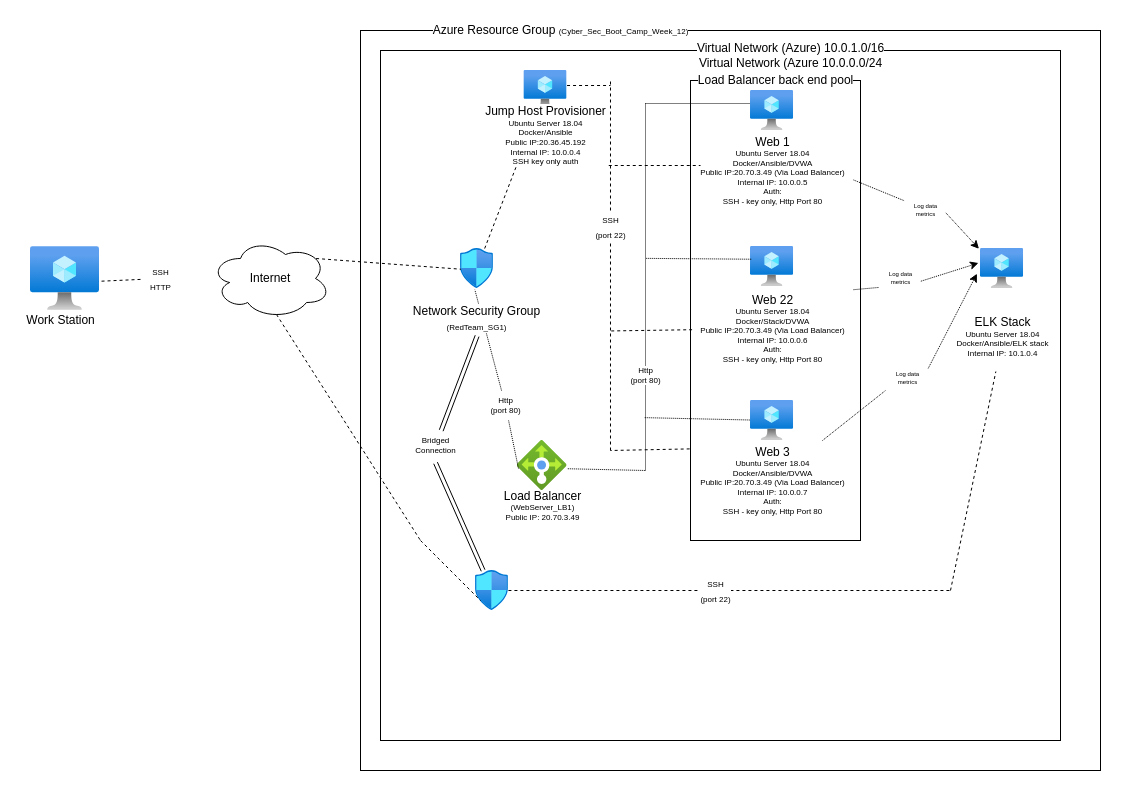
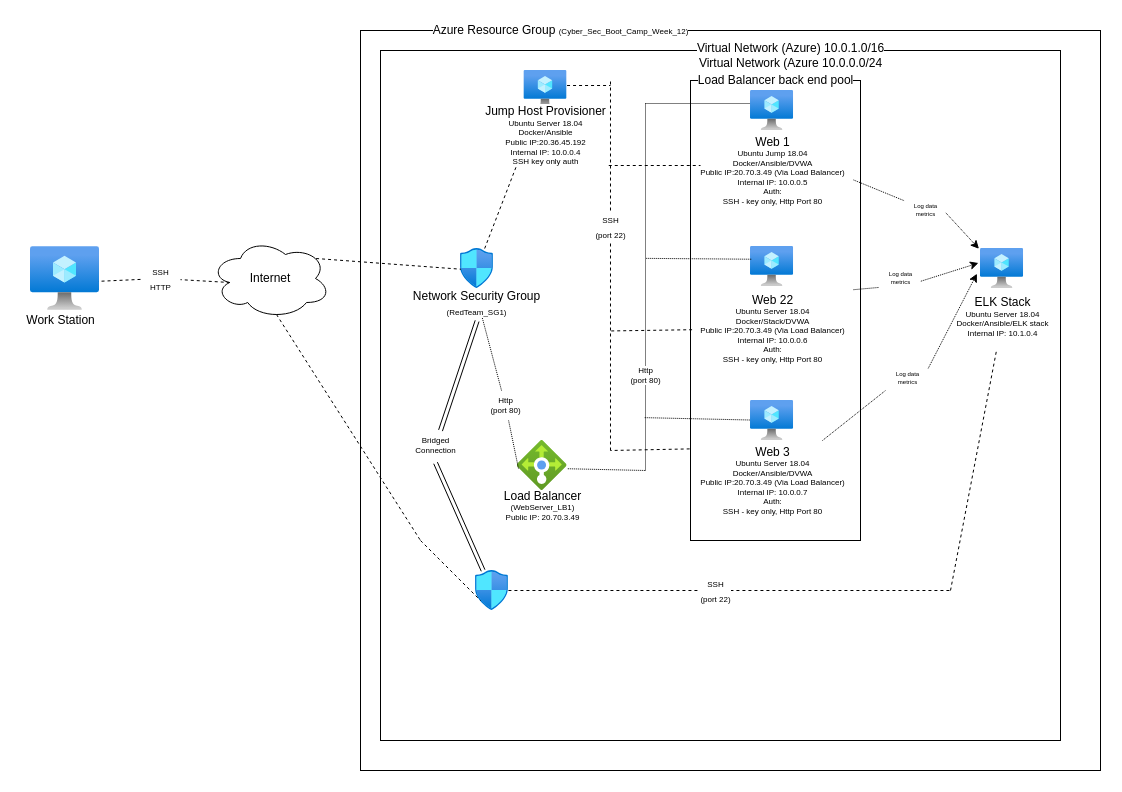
- <mxCell id="29" value="&lt;font&gt;&lt;span style=&quot;font-size: 12px&quot;&gt;Web 1&lt;/span&gt;&lt;br&gt;&lt;font style=&quot;font-size: 8px&quot;&gt;Ubuntu Server 18.04&lt;br&gt;&lt;/font&gt;Docker/Ansible/DVWA&lt;br&gt;Public IP:20.70.3.49 (Via Load Balancer)&lt;br&gt;Internal IP: 10.0.0.5&lt;br&gt;Auth:&lt;br&gt;SSH - key only, Http Port 80&lt;br&gt;&lt;/font&gt;" style="text;html=1;align=center;verticalAlign=middle;resizable=0;points=[];autosize=1;strokeColor=none;fillColor=none;fontSize=8;labelBackgroundColor=default;" parent="1" vertex="1"><mxGeometry x="691.57" y="130" width="160" height="80" as="geometry" /></mxCell>
+ <mxCell id="29" value="&lt;font&gt;&lt;span style=&quot;font-size: 12px&quot;&gt;Web 1&lt;/span&gt;&lt;br&gt;&lt;font style=&quot;font-size: 8px&quot;&gt;Ubuntu Jump 18.04&lt;br&gt;&lt;/font&gt;Docker/Ansible/DVWA&lt;br&gt;Public IP:20.70.3.49 (Via Load Balancer)&lt;br&gt;Internal IP: 10.0.0.5&lt;br&gt;Auth:&lt;br&gt;SSH - key only, Http Port 80&lt;br&gt;&lt;/font&gt;" style="text;html=1;align=center;verticalAlign=middle;resizable=0;points=[];autosize=1;strokeColor=none;fillColor=none;fontSize=8;labelBackgroundColor=default;" parent="1" vertex="1"><mxGeometry x="691.57" y="130" width="160" height="80" as="geometry" /></mxCell>
+ <mxCell id="8" value="" style="endArrow=none;dashed=1;html=1;rounded=0;exitX=0.16;exitY=0.55;exitDx=0;exitDy=0;exitPerimeter=0;" parent="1" source="3" target="7" edge="1"><mxGeometry width="50" height="50" relative="1" as="geometry"><mxPoint x="215.6" y="291.6" as="sourcePoint" /><mxPoint x="170" y="270" as="targetPoint" /></mxGeometry></mxCell>
- <mxCell id="20" value="Network Security Group &lt;br&gt;&lt;font style=&quot;font-size: 8px&quot;&gt;(RedTeam_SG1)&lt;/font&gt;" style="text;html=1;align=center;verticalAlign=middle;resizable=0;points=[];autosize=1;strokeColor=none;fillColor=none;labelBackgroundColor=default;" parent="1" vertex="1"><mxGeometry x="406.47" y="303" width="140" height="30" as="geometry" /></mxCell>
+ <mxCell id="20" value="Network Security Group &lt;br&gt;&lt;font style=&quot;font-size: 8px&quot;&gt;(RedTeam_SG1)&lt;/font&gt;" style="text;html=1;align=center;verticalAlign=middle;resizable=0;points=[];autosize=1;strokeColor=none;fillColor=none;labelBackgroundColor=default;" parent="1" vertex="1"><mxGeometry x="406.47" y="288" width="140" height="30" as="geometry" /></mxCell>
- <mxCell id="45" value="&lt;font&gt;&lt;span style=&quot;font-size: 12px&quot;&gt;ELK Stack&lt;/span&gt;&lt;br&gt;&lt;font style=&quot;font-size: 8px&quot;&gt;Ubuntu Server 18.04&lt;br&gt;&lt;/font&gt;Docker/Ansible/ELK stack&lt;br&gt;Internal IP: 10.1.0.4&lt;br&gt;&lt;br&gt;&lt;/font&gt;" style="text;html=1;align=center;verticalAlign=middle;resizable=0;points=[];autosize=1;strokeColor=none;fillColor=none;fontSize=8;labelBackgroundColor=default;" parent="1" vertex="1"><mxGeometry x="946.56" y="311" width="110" height="60" as="geometry" /></mxCell>
+ <mxCell id="45" value="&lt;font&gt;&lt;span style=&quot;font-size: 12px&quot;&gt;ELK Stack&lt;/span&gt;&lt;br&gt;&lt;font style=&quot;font-size: 8px&quot;&gt;Ubuntu Server 18.04&lt;br&gt;&lt;/font&gt;Docker/Ansible/ELK stack&lt;br&gt;Internal IP: 10.1.0.4&lt;br&gt;&lt;br&gt;&lt;/font&gt;" style="text;html=1;align=center;verticalAlign=middle;resizable=0;points=[];autosize=1;strokeColor=none;fillColor=none;fontSize=8;labelBackgroundColor=default;" parent="1" vertex="1"><mxGeometry x="946.56" y="291" width="110" height="60" as="geometry" /></mxCell>
